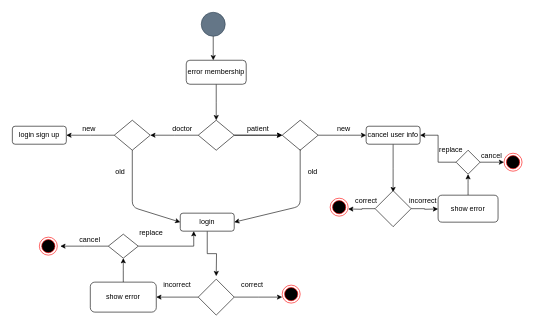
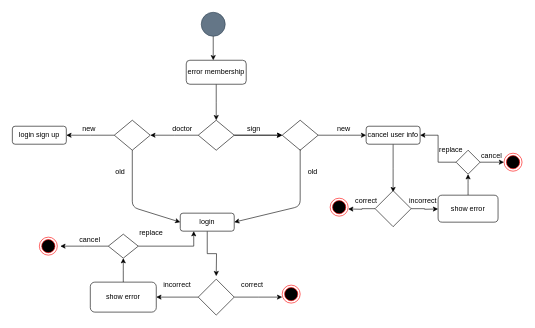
- <mxCell id="13" value="patient" style="text;html=1;resizable=0;points=[];autosize=1;align=left;verticalAlign=top;spacingTop=-4;" parent="1" vertex="1"><mxGeometry x="410" y="205" width="50" height="20" as="geometry" /></mxCell>
+ <mxCell id="13" value="sign" style="text;html=1;resizable=0;points=[];autosize=1;align=left;verticalAlign=top;spacingTop=-4;" parent="1" vertex="1"><mxGeometry x="410" y="205" width="50" height="20" as="geometry" /></mxCell>
